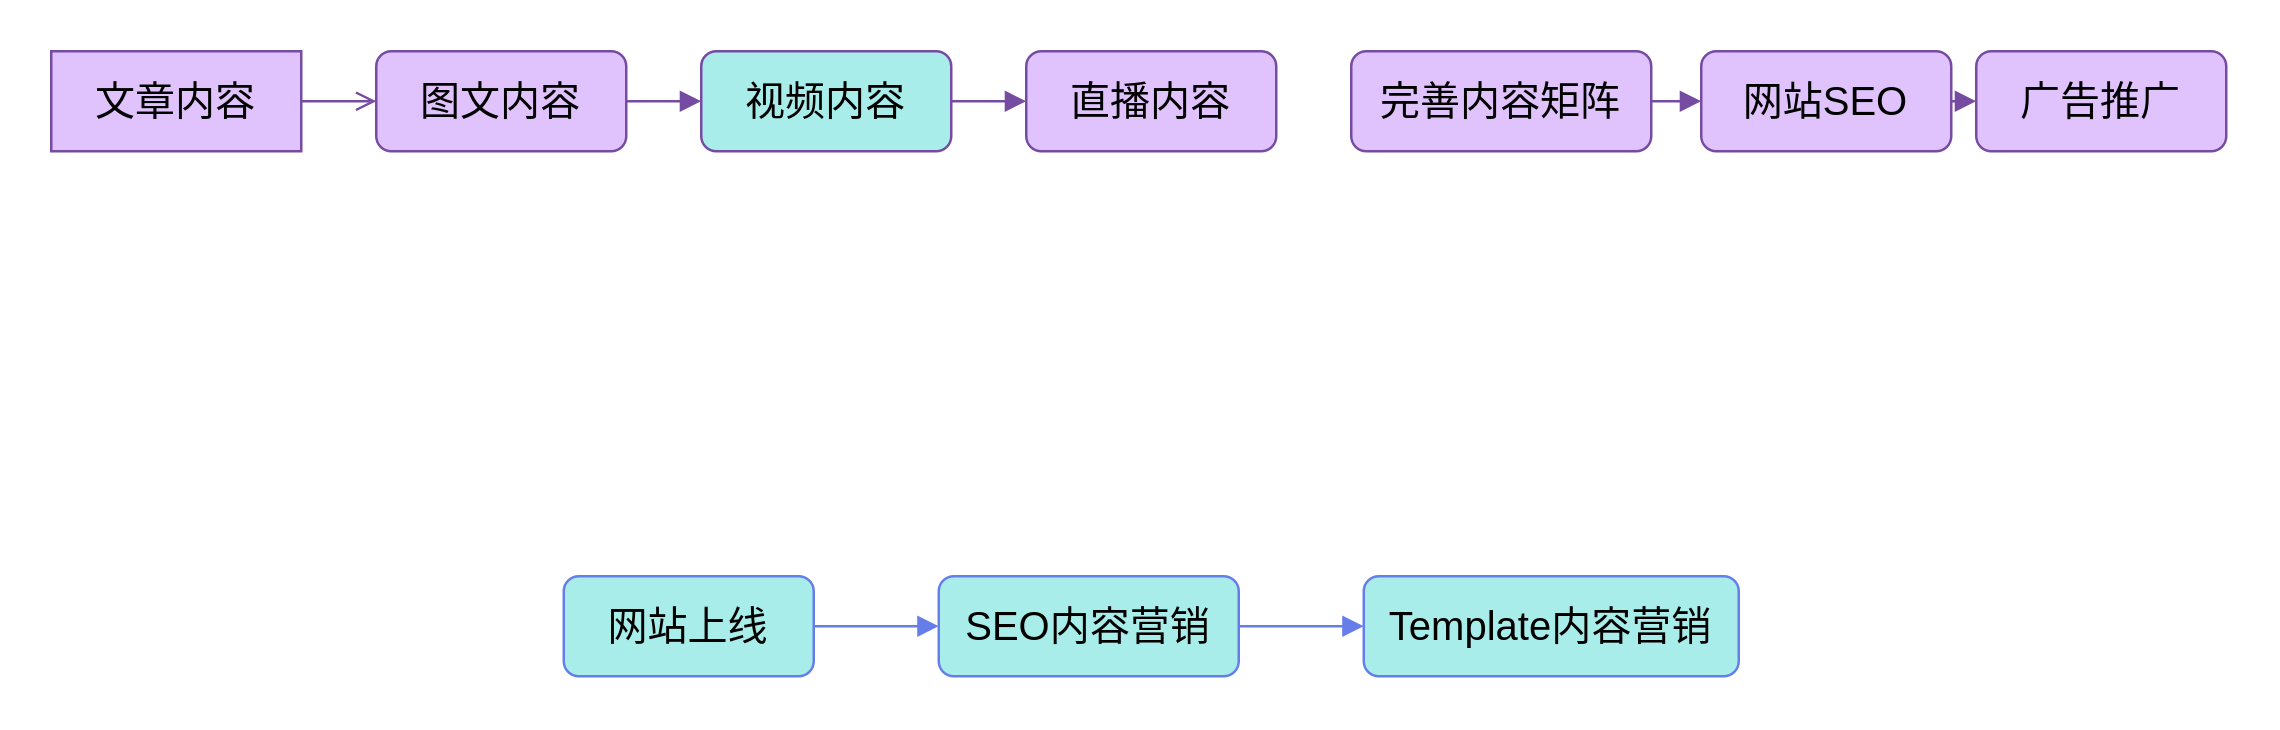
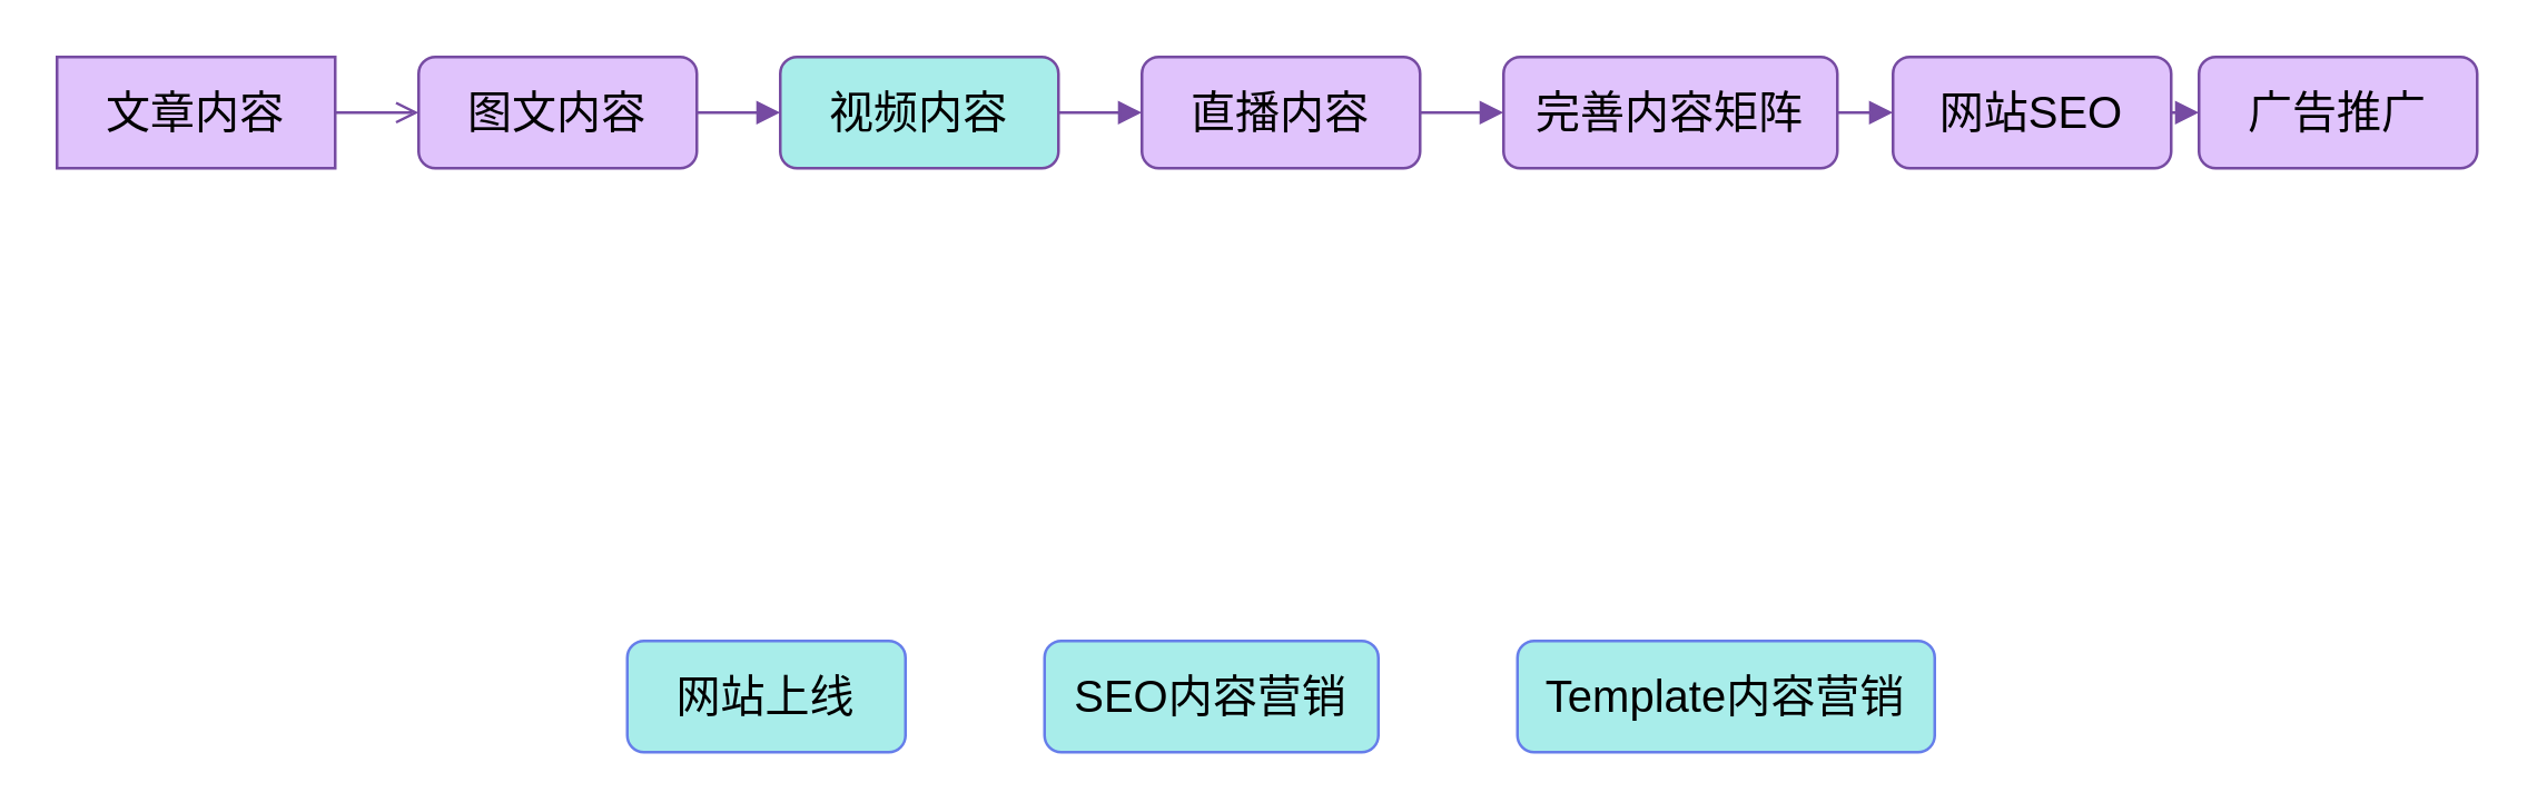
+ <mxCell id="12" style="edgeStyle=elbowEdgeStyle;endArrow=block;html=1;strokeColor=#764ba2;" parent="1" source="5" target="6" edge="1"><mxGeometry relative="1" as="geometry" /></mxCell>
- <mxCell id="18" style="edgeStyle=elbowEdgeStyle;endArrow=block;html=1;strokeColor=#667eea;" parent="1" source="15" target="16" edge="1"><mxGeometry relative="1" as="geometry" /></mxCell>
- <mxCell id="19" style="edgeStyle=elbowEdgeStyle;endArrow=block;html=1;strokeColor=#667eea;" parent="1" source="16" target="17" edge="1"><mxGeometry relative="1" as="geometry" /></mxCell>
